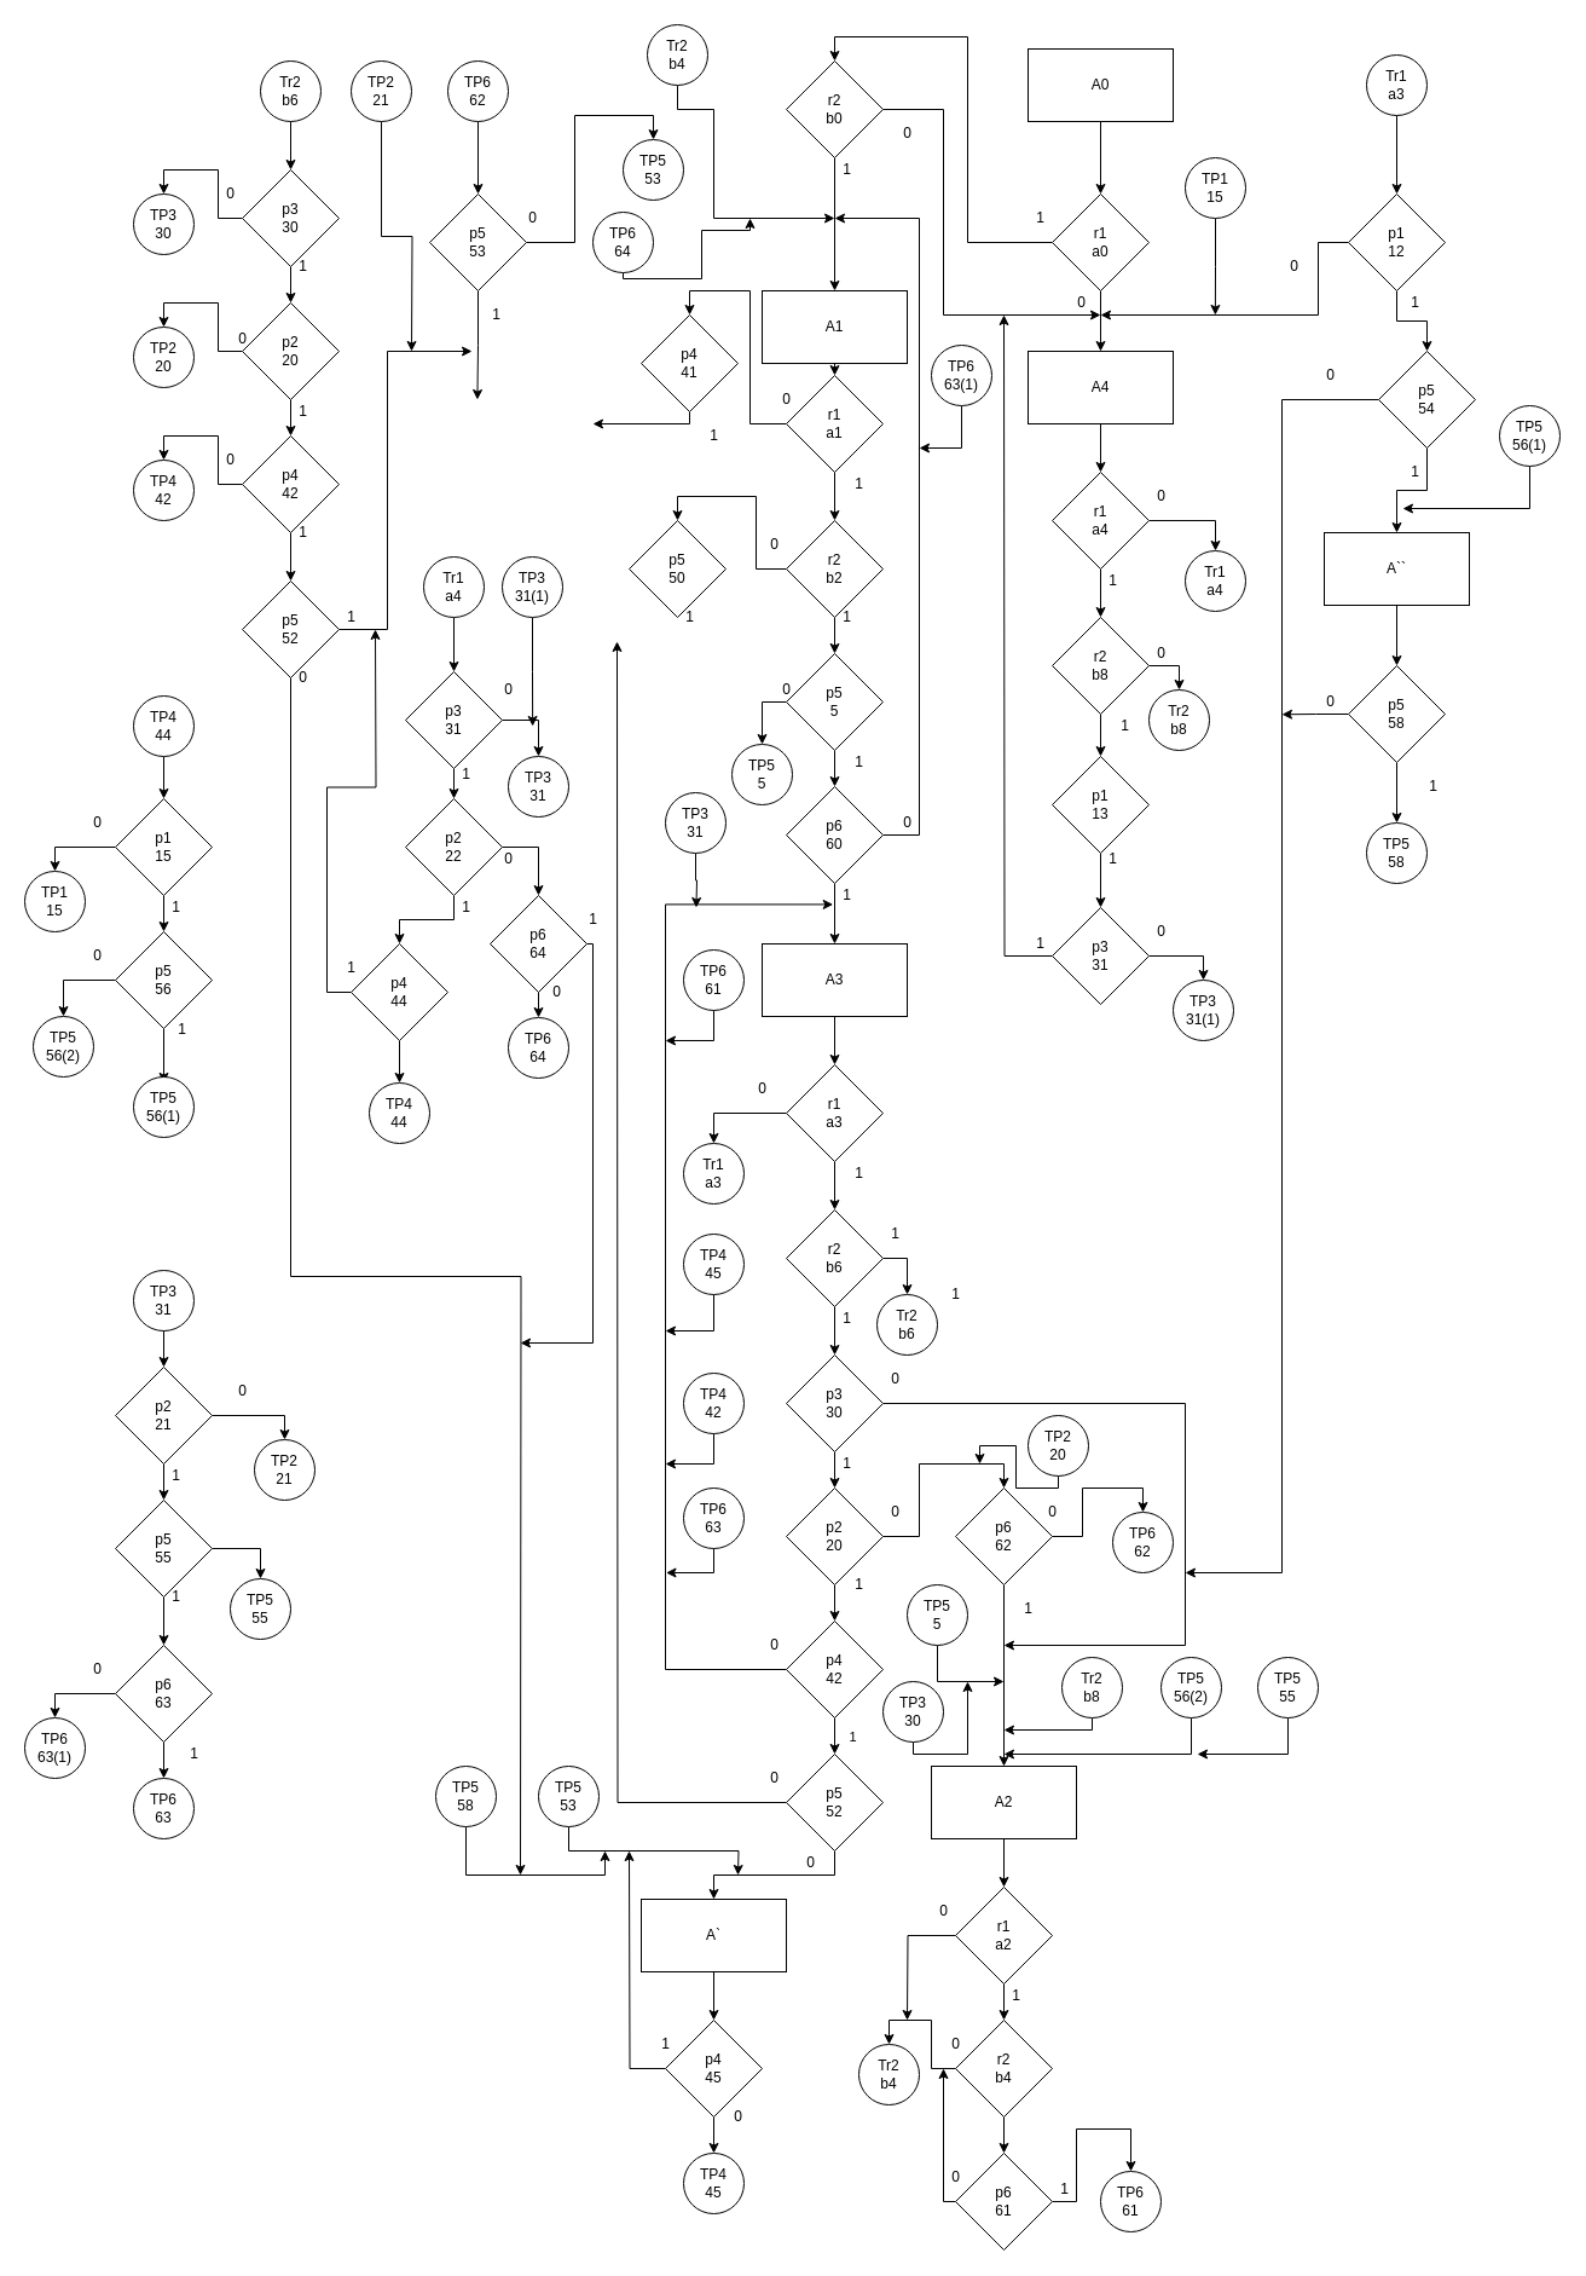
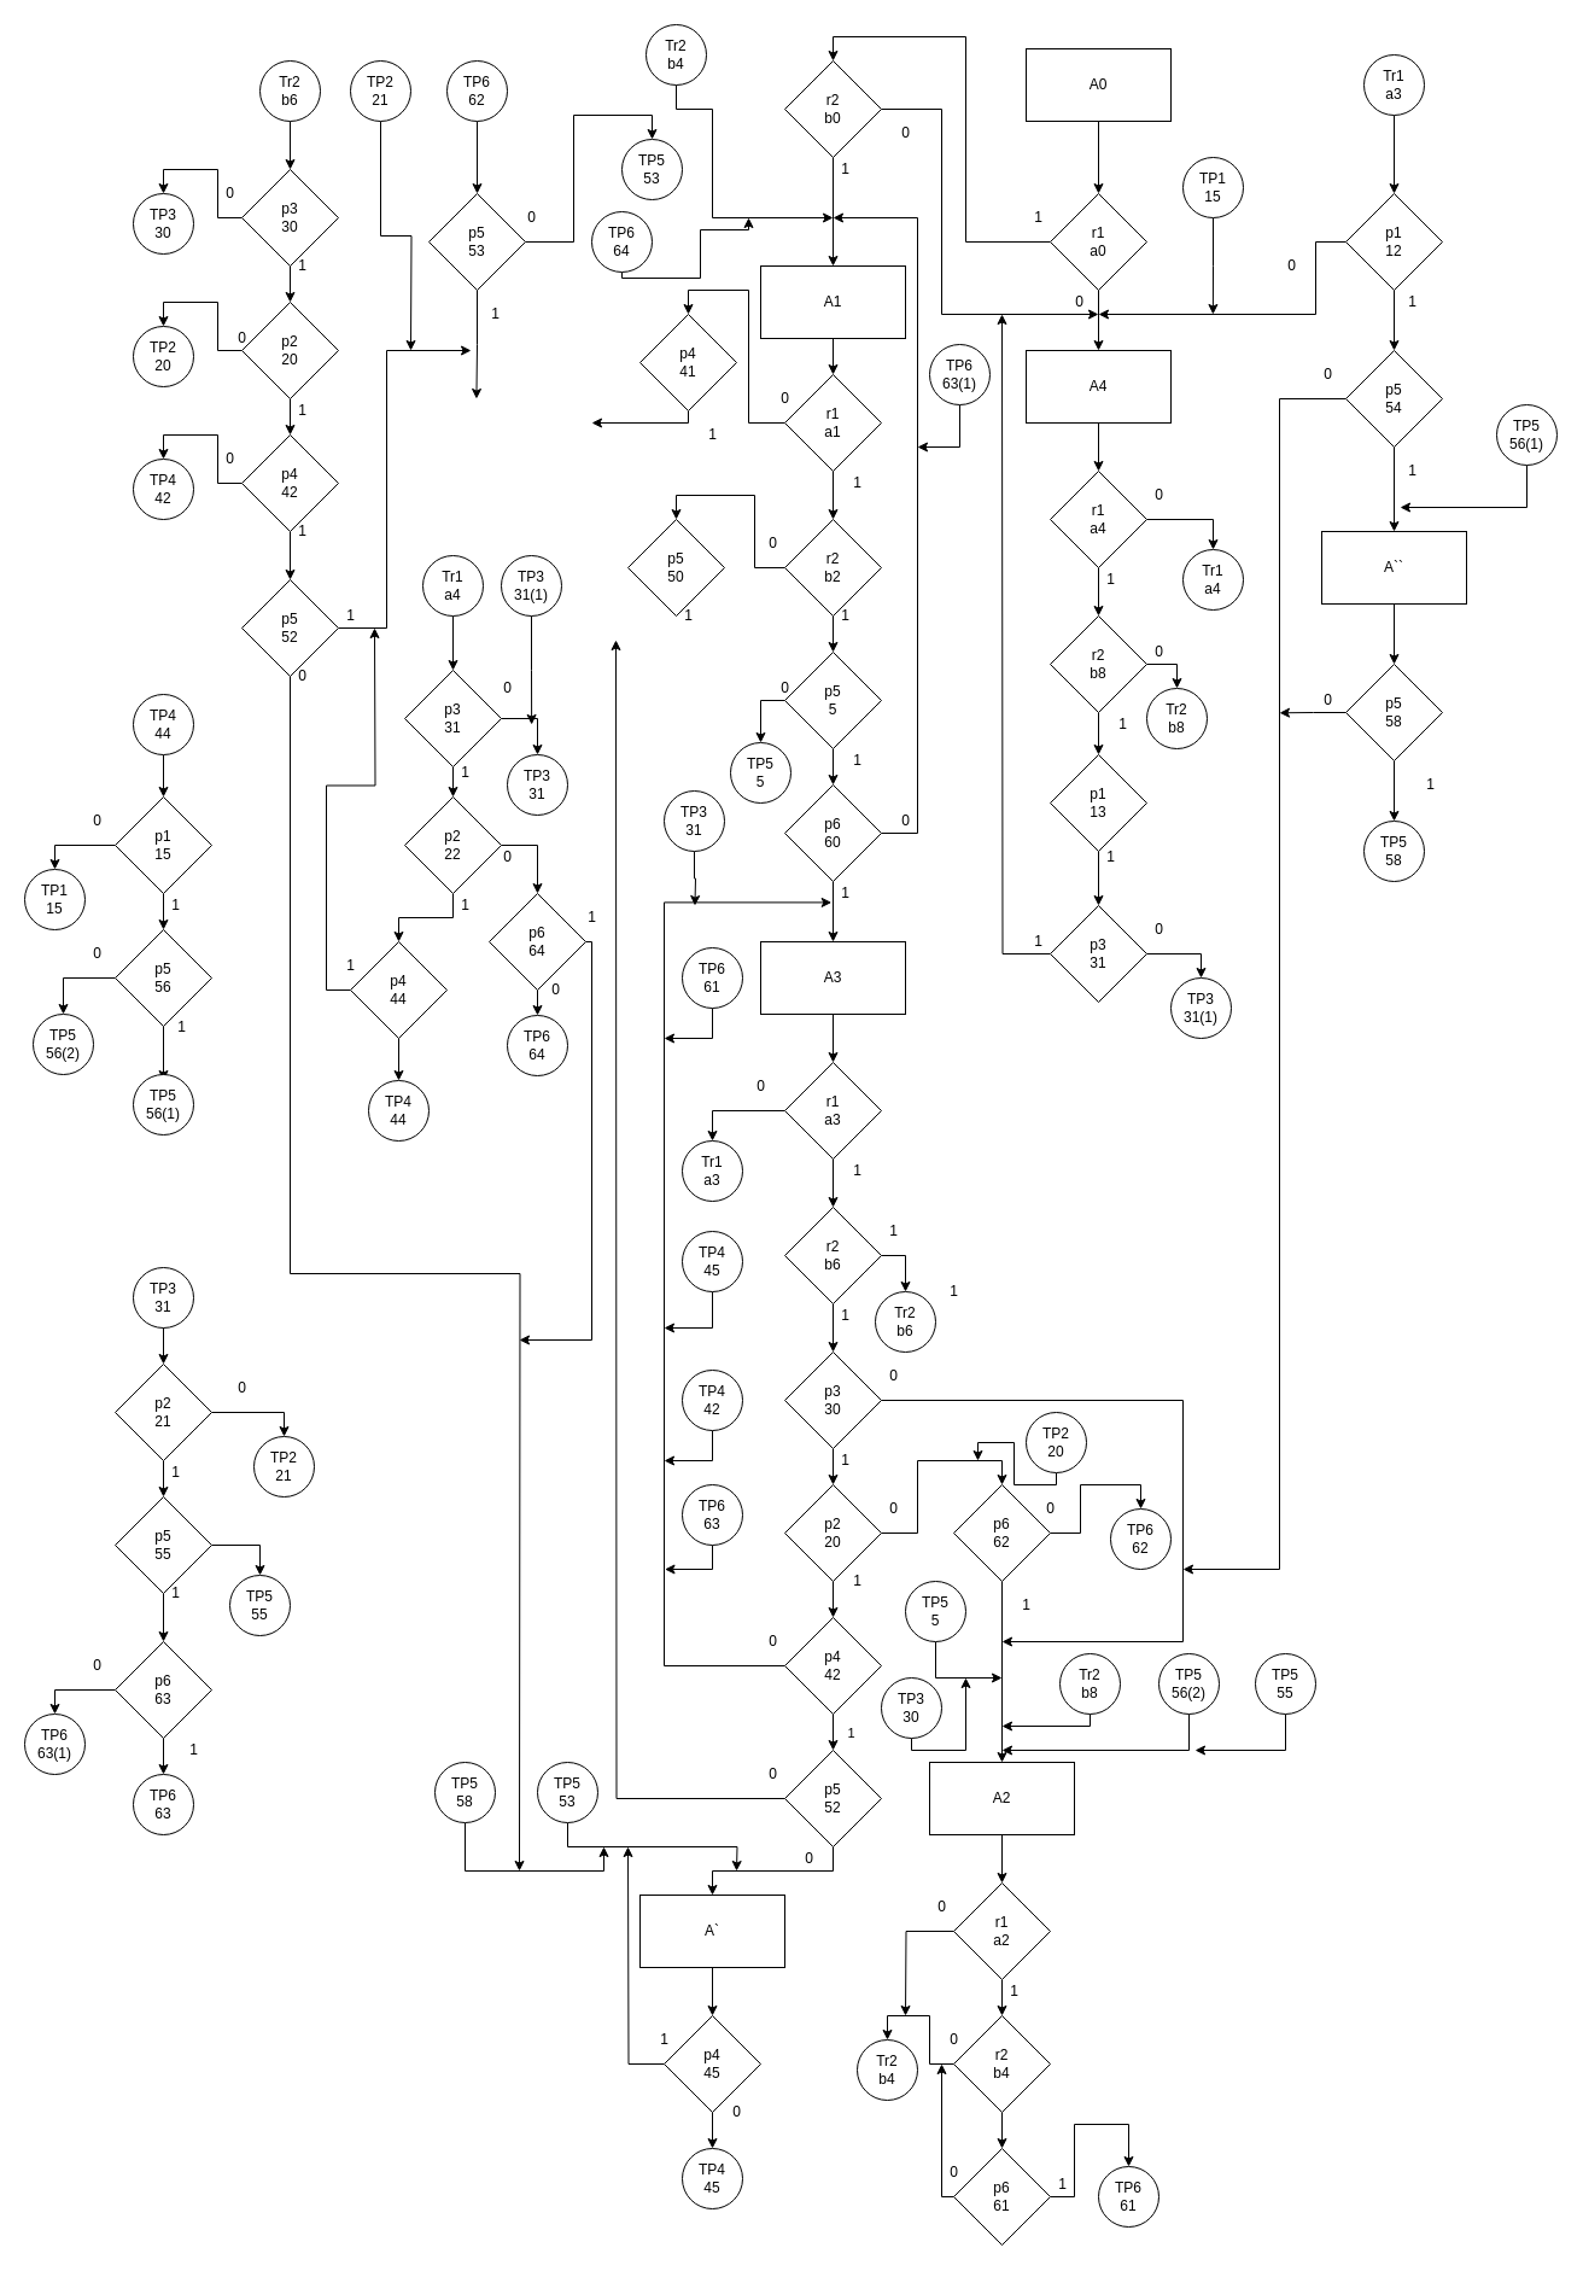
- <mxCell id="12" value="A1" style="rounded=0;whiteSpace=wrap;html=1;" vertex="1" parent="1"><mxGeometry x="630" y="240" width="120" height="60" as="geometry" /></mxCell>
+ <mxCell id="12" value="A1" style="rounded=0;whiteSpace=wrap;html=1;" vertex="1" parent="1"><mxGeometry x="630" y="220" width="120" height="60" as="geometry" /></mxCell>
- <mxCell id="95" value="p5&lt;br&gt;54" style="rhombus;whiteSpace=wrap;html=1;" vertex="1" parent="1"><mxGeometry x="1140" y="290" width="80" height="80" as="geometry" /></mxCell>
+ <mxCell id="95" value="p5&lt;br&gt;54" style="rhombus;whiteSpace=wrap;html=1;" vertex="1" parent="1"><mxGeometry x="1115" y="290" width="80" height="80" as="geometry" /></mxCell>
